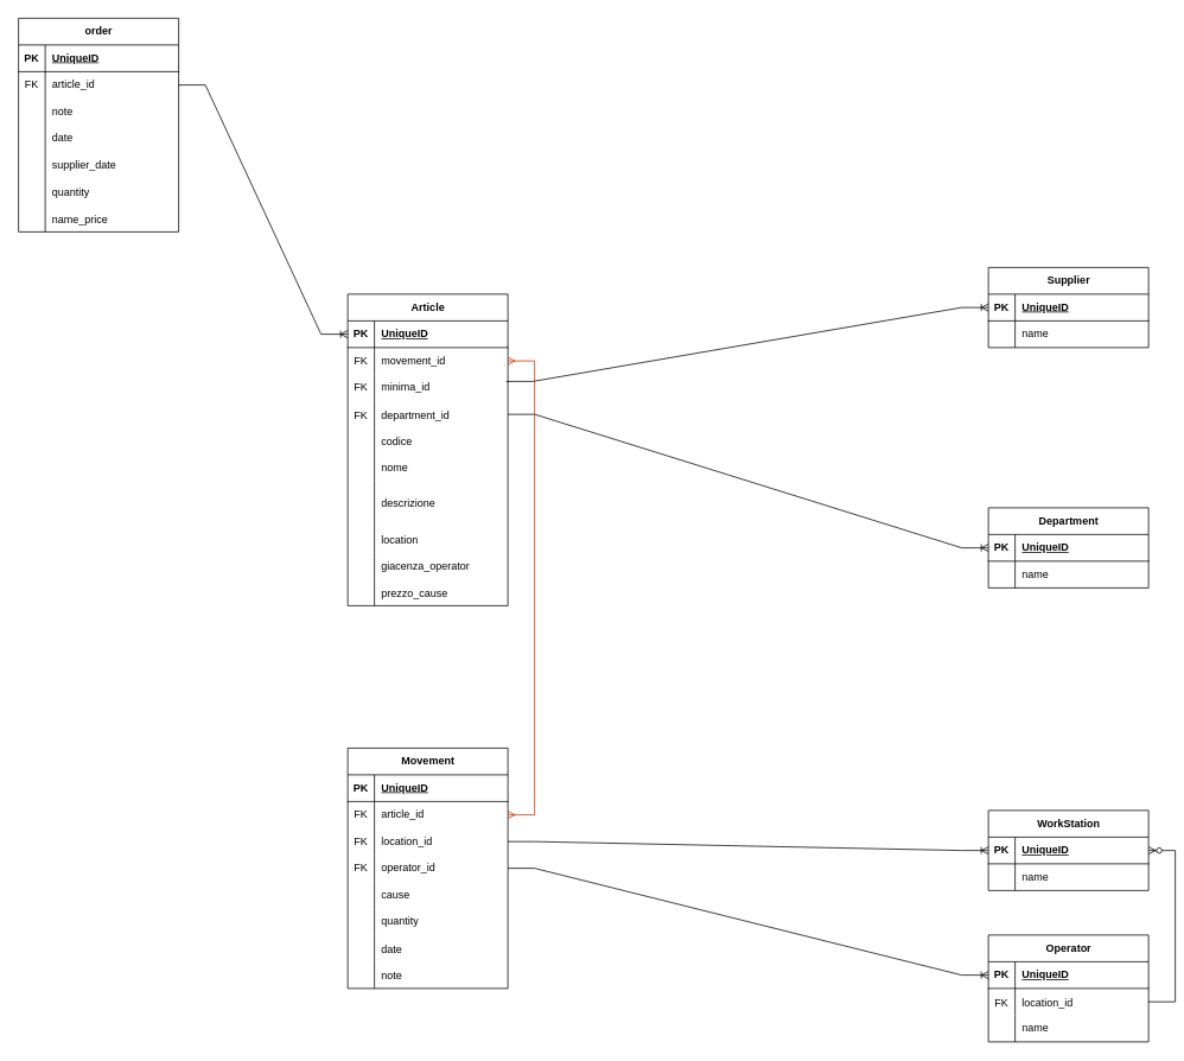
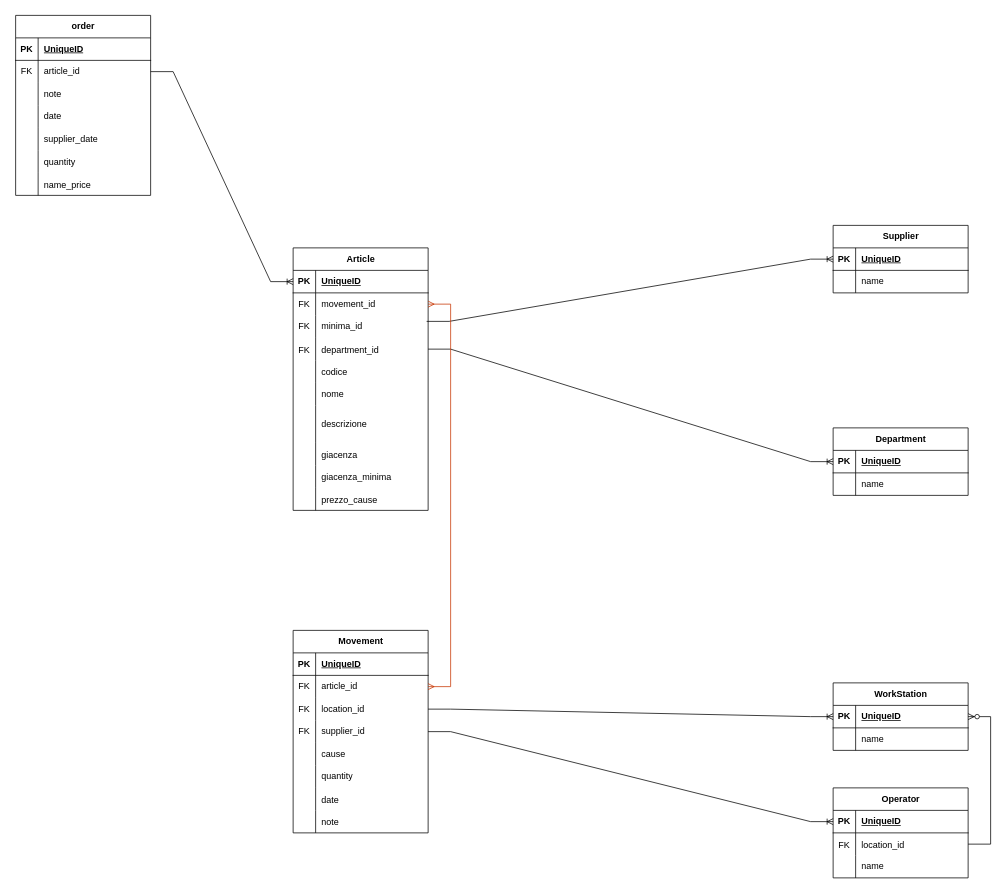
- <mxCell id="26" value="location" style="shape=partialRectangle;connectable=0;fillColor=none;top=0;left=0;bottom=0;right=0;align=left;spacingLeft=6;overflow=hidden;" parent="24" vertex="1"><mxGeometry x="30" width="150" height="30" as="geometry"><mxRectangle width="150" height="30" as="alternateBounds" /></mxGeometry></mxCell>
+ <mxCell id="26" value="giacenza" style="shape=partialRectangle;connectable=0;fillColor=none;top=0;left=0;bottom=0;right=0;align=left;spacingLeft=6;overflow=hidden;" parent="24" vertex="1"><mxGeometry x="30" width="150" height="30" as="geometry"><mxRectangle width="150" height="30" as="alternateBounds" /></mxGeometry></mxCell>
- <mxCell id="29" value="giacenza_operator" style="shape=partialRectangle;connectable=0;fillColor=none;top=0;left=0;bottom=0;right=0;align=left;spacingLeft=6;overflow=hidden;" vertex="1" parent="27"><mxGeometry x="30" width="150" height="30" as="geometry"><mxRectangle width="150" height="30" as="alternateBounds" /></mxGeometry></mxCell>
+ <mxCell id="29" value="giacenza_minima" style="shape=partialRectangle;connectable=0;fillColor=none;top=0;left=0;bottom=0;right=0;align=left;spacingLeft=6;overflow=hidden;" vertex="1" parent="27"><mxGeometry x="30" width="150" height="30" as="geometry"><mxRectangle width="150" height="30" as="alternateBounds" /></mxGeometry></mxCell>
- <mxCell id="79" value="operator_id" style="shape=partialRectangle;connectable=0;fillColor=none;top=0;left=0;bottom=0;right=0;align=left;spacingLeft=6;fontStyle=0;overflow=hidden;whiteSpace=wrap;html=1;" parent="77" vertex="1"><mxGeometry x="30" width="150" height="30" as="geometry"><mxRectangle width="150" height="30" as="alternateBounds" /></mxGeometry></mxCell>
+ <mxCell id="79" value="supplier_id" style="shape=partialRectangle;connectable=0;fillColor=none;top=0;left=0;bottom=0;right=0;align=left;spacingLeft=6;fontStyle=0;overflow=hidden;whiteSpace=wrap;html=1;" parent="77" vertex="1"><mxGeometry x="30" width="150" height="30" as="geometry"><mxRectangle width="150" height="30" as="alternateBounds" /></mxGeometry></mxCell>
